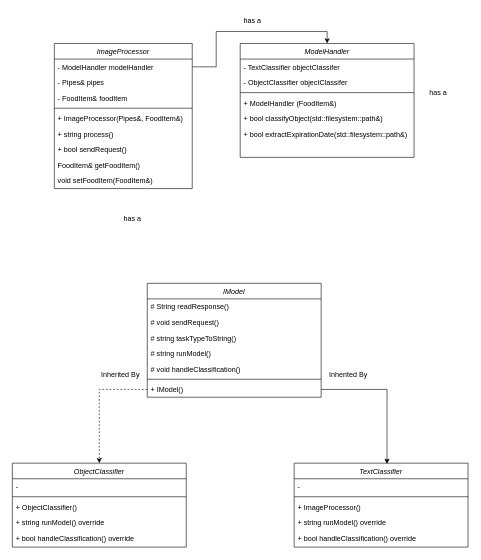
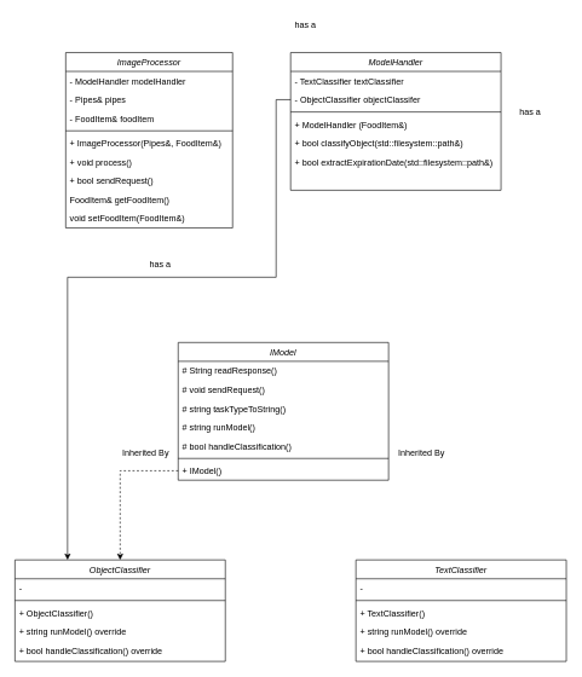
- <mxCell id="45" style="edgeStyle=orthogonalEdgeStyle;rounded=0;orthogonalLoop=1;jettySize=auto;html=1;entryX=0.5;entryY=0;entryDx=0;entryDy=0;" edge="1" parent="1" source="3" target="12"><mxGeometry relative="1" as="geometry" /></mxCell>
- <mxCell id="13" value="- TextClassifier objectClassifer" style="text;align=left;verticalAlign=top;spacingLeft=4;spacingRight=4;overflow=hidden;rotatable=0;points=[[0,0.5],[1,0.5]];portConstraint=eastwest;rounded=0;shadow=0;html=0;" parent="12" vertex="1"><mxGeometry y="26" width="290" height="26" as="geometry" /></mxCell>
+ <mxCell id="13" value="- TextClassifier textClassifier" style="text;align=left;verticalAlign=top;spacingLeft=4;spacingRight=4;overflow=hidden;rotatable=0;points=[[0,0.5],[1,0.5]];portConstraint=eastwest;rounded=0;shadow=0;html=0;" parent="12" vertex="1"><mxGeometry y="26" width="290" height="26" as="geometry" /></mxCell>
+ <mxCell id="44" style="edgeStyle=orthogonalEdgeStyle;rounded=0;orthogonalLoop=1;jettySize=auto;html=1;entryX=0.25;entryY=0;entryDx=0;entryDy=0;" edge="1" parent="1" source="14" target="20"><mxGeometry relative="1" as="geometry"><mxPoint x="340" y="442" as="targetPoint" /><Array as="points"><mxPoint x="380" y="137" /><mxPoint x="380" y="382" /><mxPoint x="93" y="382" /></Array></mxGeometry></mxCell>
- <mxCell id="8" value="+ string process()" style="text;align=left;verticalAlign=top;spacingLeft=4;spacingRight=4;overflow=hidden;rotatable=0;points=[[0,0.5],[1,0.5]];portConstraint=eastwest;" parent="2" vertex="1"><mxGeometry y="138" width="230" height="26" as="geometry" /></mxCell>
+ <mxCell id="8" value="+ void process()" style="text;align=left;verticalAlign=top;spacingLeft=4;spacingRight=4;overflow=hidden;rotatable=0;points=[[0,0.5],[1,0.5]];portConstraint=eastwest;" parent="2" vertex="1"><mxGeometry y="138" width="230" height="26" as="geometry" /></mxCell>
- <mxCell id="37" value="# void handleClassification()" style="text;align=left;verticalAlign=top;spacingLeft=4;spacingRight=4;overflow=hidden;rotatable=0;points=[[0,0.5],[1,0.5]];portConstraint=eastwest;rounded=0;shadow=0;html=0;" parent="32" vertex="1"><mxGeometry y="130" width="290" height="26" as="geometry" /></mxCell>
+ <mxCell id="37" value="# bool handleClassification()" style="text;align=left;verticalAlign=top;spacingLeft=4;spacingRight=4;overflow=hidden;rotatable=0;points=[[0,0.5],[1,0.5]];portConstraint=eastwest;rounded=0;shadow=0;html=0;" parent="32" vertex="1"><mxGeometry y="130" width="290" height="26" as="geometry" /></mxCell>
- <mxCell id="41" style="edgeStyle=orthogonalEdgeStyle;rounded=0;orthogonalLoop=1;jettySize=auto;html=1;entryX=0.534;entryY=0.009;entryDx=0;entryDy=0;entryPerimeter=0;" edge="1" parent="1" source="39" target="26"><mxGeometry relative="1" as="geometry" /></mxCell>
- <mxCell id="29" value="+ ImageProcessor()" style="text;align=left;verticalAlign=top;spacingLeft=4;spacingRight=4;overflow=hidden;rotatable=0;points=[[0,0.5],[1,0.5]];portConstraint=eastwest;" parent="26" vertex="1"><mxGeometry y="60" width="290" height="26" as="geometry" /></mxCell>
+ <mxCell id="29" value="+ TextClassifier()" style="text;align=left;verticalAlign=top;spacingLeft=4;spacingRight=4;overflow=hidden;rotatable=0;points=[[0,0.5],[1,0.5]];portConstraint=eastwest;" parent="26" vertex="1"><mxGeometry y="60" width="290" height="26" as="geometry" /></mxCell>
